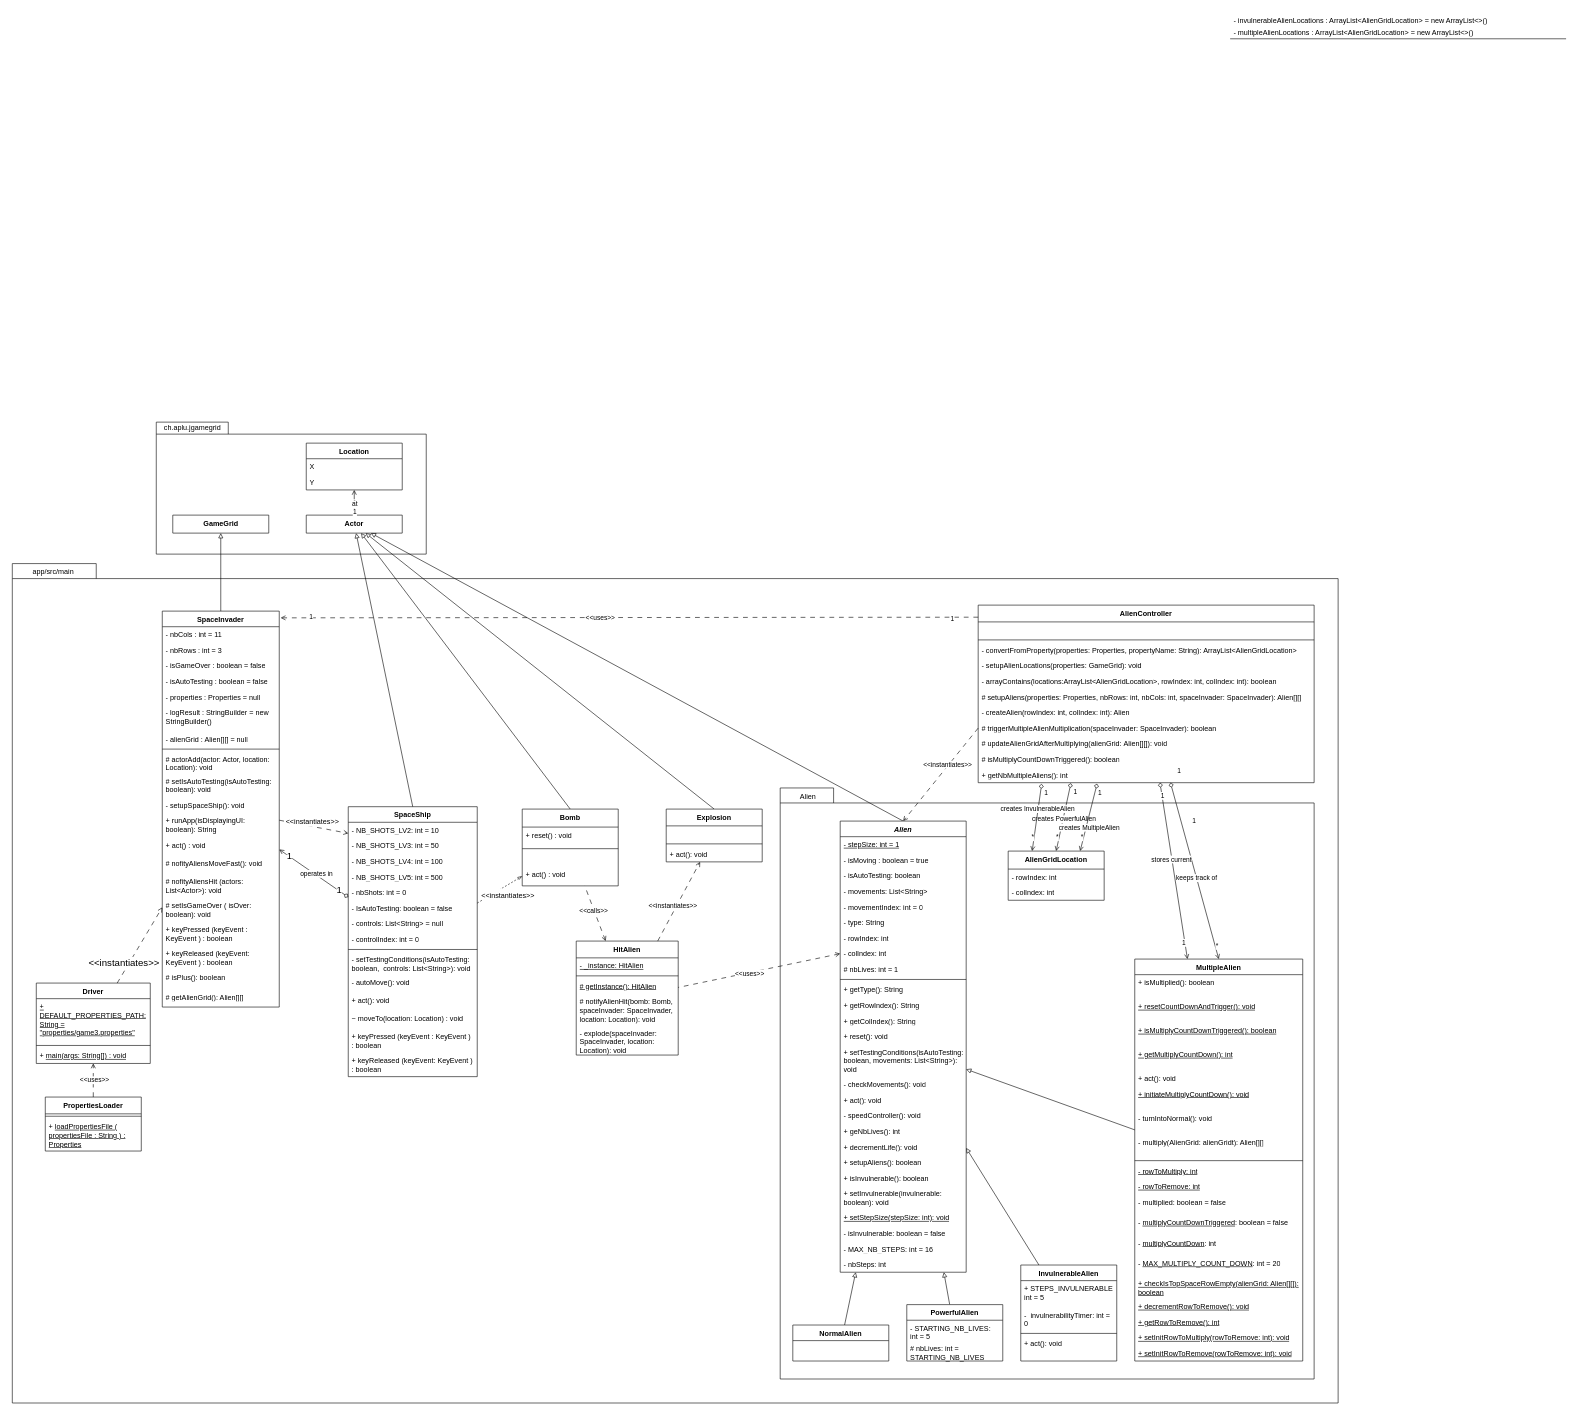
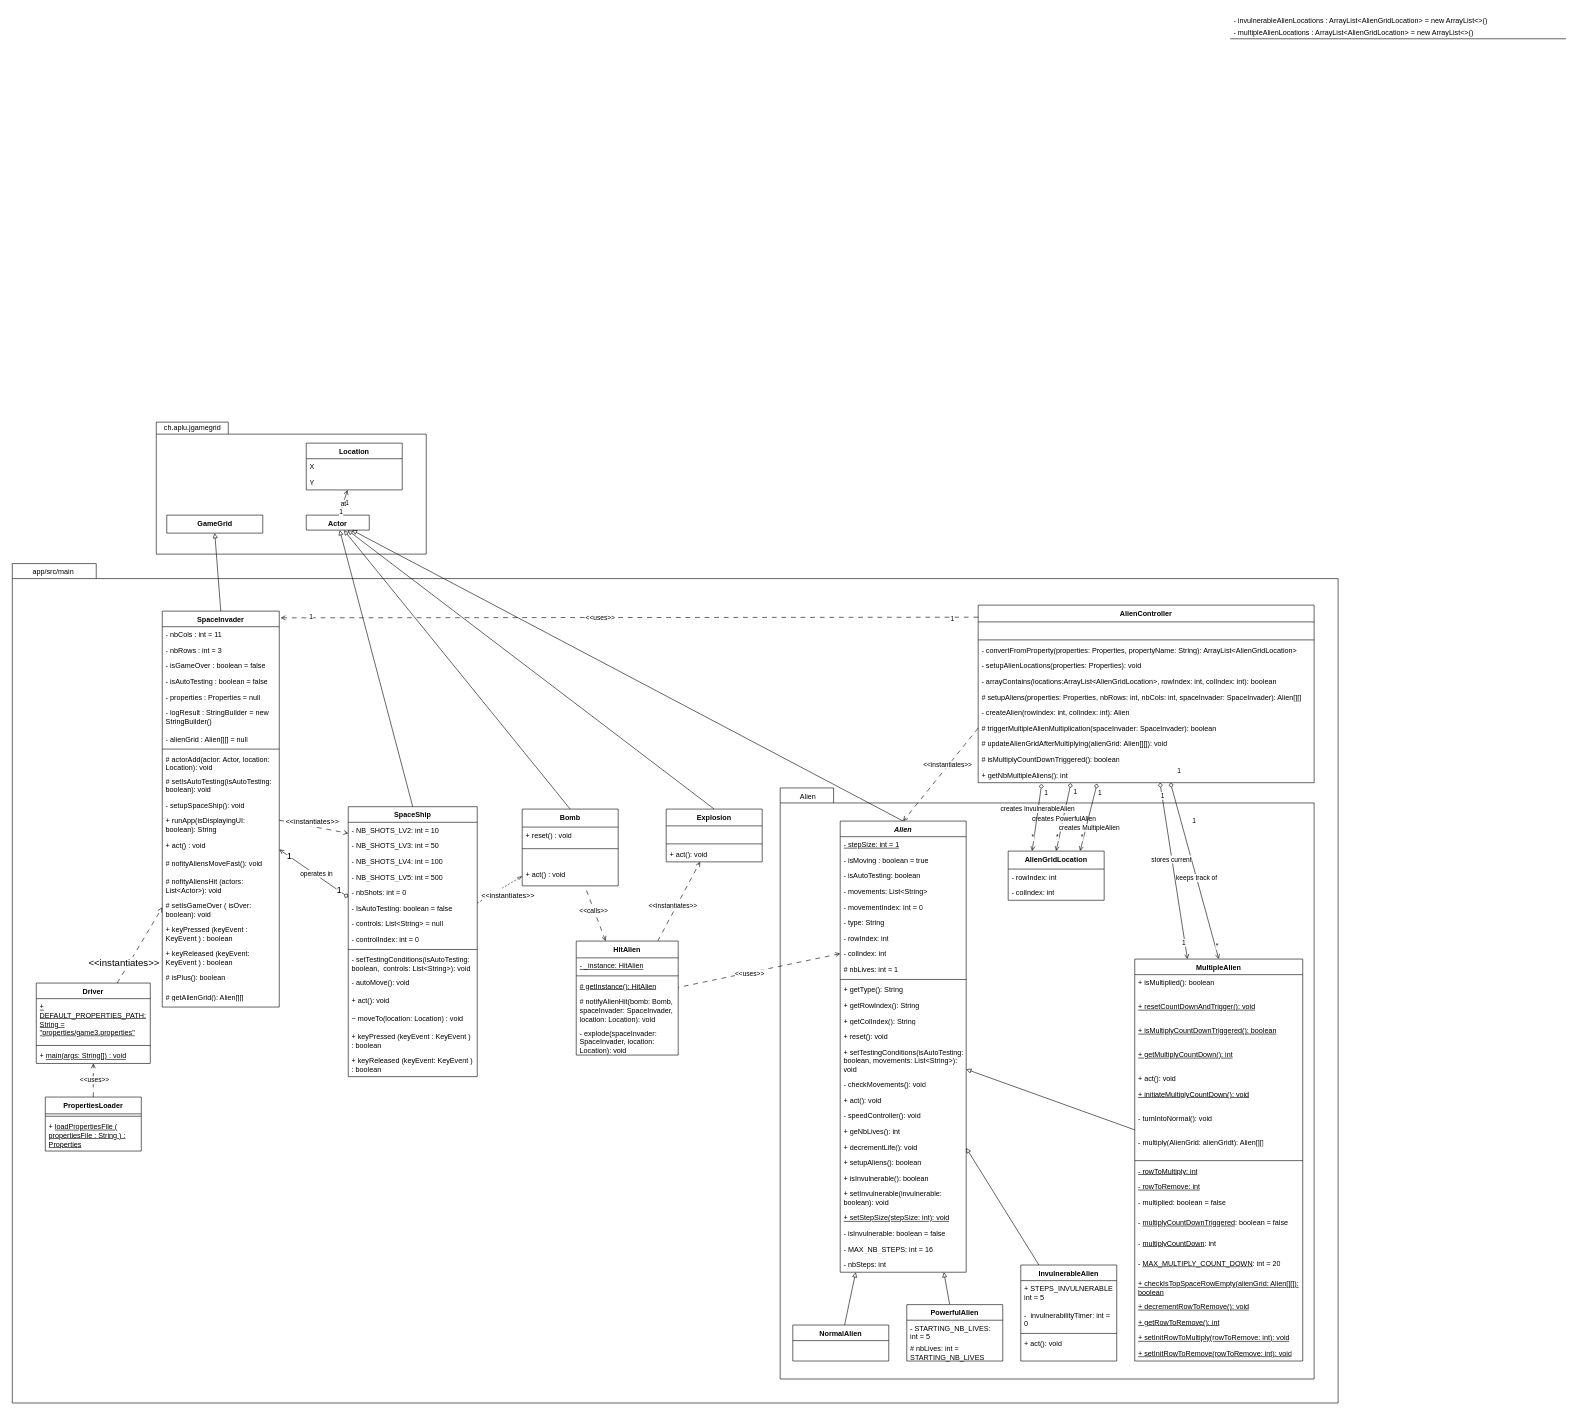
- <mxCell id="22" value="&lt;div&gt;GameGrid&lt;/div&gt;" style="swimlane;fontStyle=1;align=center;verticalAlign=top;childLayout=stackLayout;horizontal=1;startSize=60;horizontalStack=0;resizeParent=1;resizeParentMax=0;resizeLast=0;collapsible=1;marginBottom=0;whiteSpace=wrap;html=1;" parent="11" vertex="1"><mxGeometry x="27.5" y="170" width="160" height="30" as="geometry" /></mxCell>
+ <mxCell id="22" value="&lt;div&gt;GameGrid&lt;/div&gt;" style="swimlane;fontStyle=1;align=center;verticalAlign=top;childLayout=stackLayout;horizontal=1;startSize=60;horizontalStack=0;resizeParent=1;resizeParentMax=0;resizeLast=0;collapsible=1;marginBottom=0;whiteSpace=wrap;html=1;" parent="11" vertex="1"><mxGeometry x="17.5" y="170" width="160" height="30" as="geometry" /></mxCell>
- <mxCell id="17" value="&lt;div&gt;Actor&lt;/div&gt;" style="swimlane;fontStyle=1;align=center;verticalAlign=top;childLayout=stackLayout;horizontal=1;startSize=60;horizontalStack=0;resizeParent=1;resizeParentMax=0;resizeLast=0;collapsible=1;marginBottom=0;whiteSpace=wrap;html=1;" parent="11" vertex="1"><mxGeometry x="250" y="170" width="160" height="30" as="geometry" /></mxCell>
+ <mxCell id="17" value="&lt;div&gt;Actor&lt;/div&gt;" style="swimlane;fontStyle=1;align=center;verticalAlign=top;childLayout=stackLayout;horizontal=1;startSize=60;horizontalStack=0;resizeParent=1;resizeParentMax=0;resizeLast=0;collapsible=1;marginBottom=0;whiteSpace=wrap;html=1;" parent="11" vertex="1"><mxGeometry x="250" y="170" width="105" height="25" as="geometry" /></mxCell>
- <mxCell id="137" value="- setupAlienLocations(properties: GameGrid): void" style="text;strokeColor=none;fillColor=none;align=left;verticalAlign=top;spacingLeft=4;spacingRight=4;overflow=hidden;rotatable=0;points=[[0,0.5],[1,0.5]];portConstraint=eastwest;whiteSpace=wrap;html=1;" parent="133" vertex="1"><mxGeometry y="88" width="560" height="26" as="geometry" /></mxCell>
+ <mxCell id="137" value="- setupAlienLocations(properties: Properties): void" style="text;strokeColor=none;fillColor=none;align=left;verticalAlign=top;spacingLeft=4;spacingRight=4;overflow=hidden;rotatable=0;points=[[0,0.5],[1,0.5]];portConstraint=eastwest;whiteSpace=wrap;html=1;" parent="133" vertex="1"><mxGeometry y="88" width="560" height="26" as="geometry" /></mxCell>
